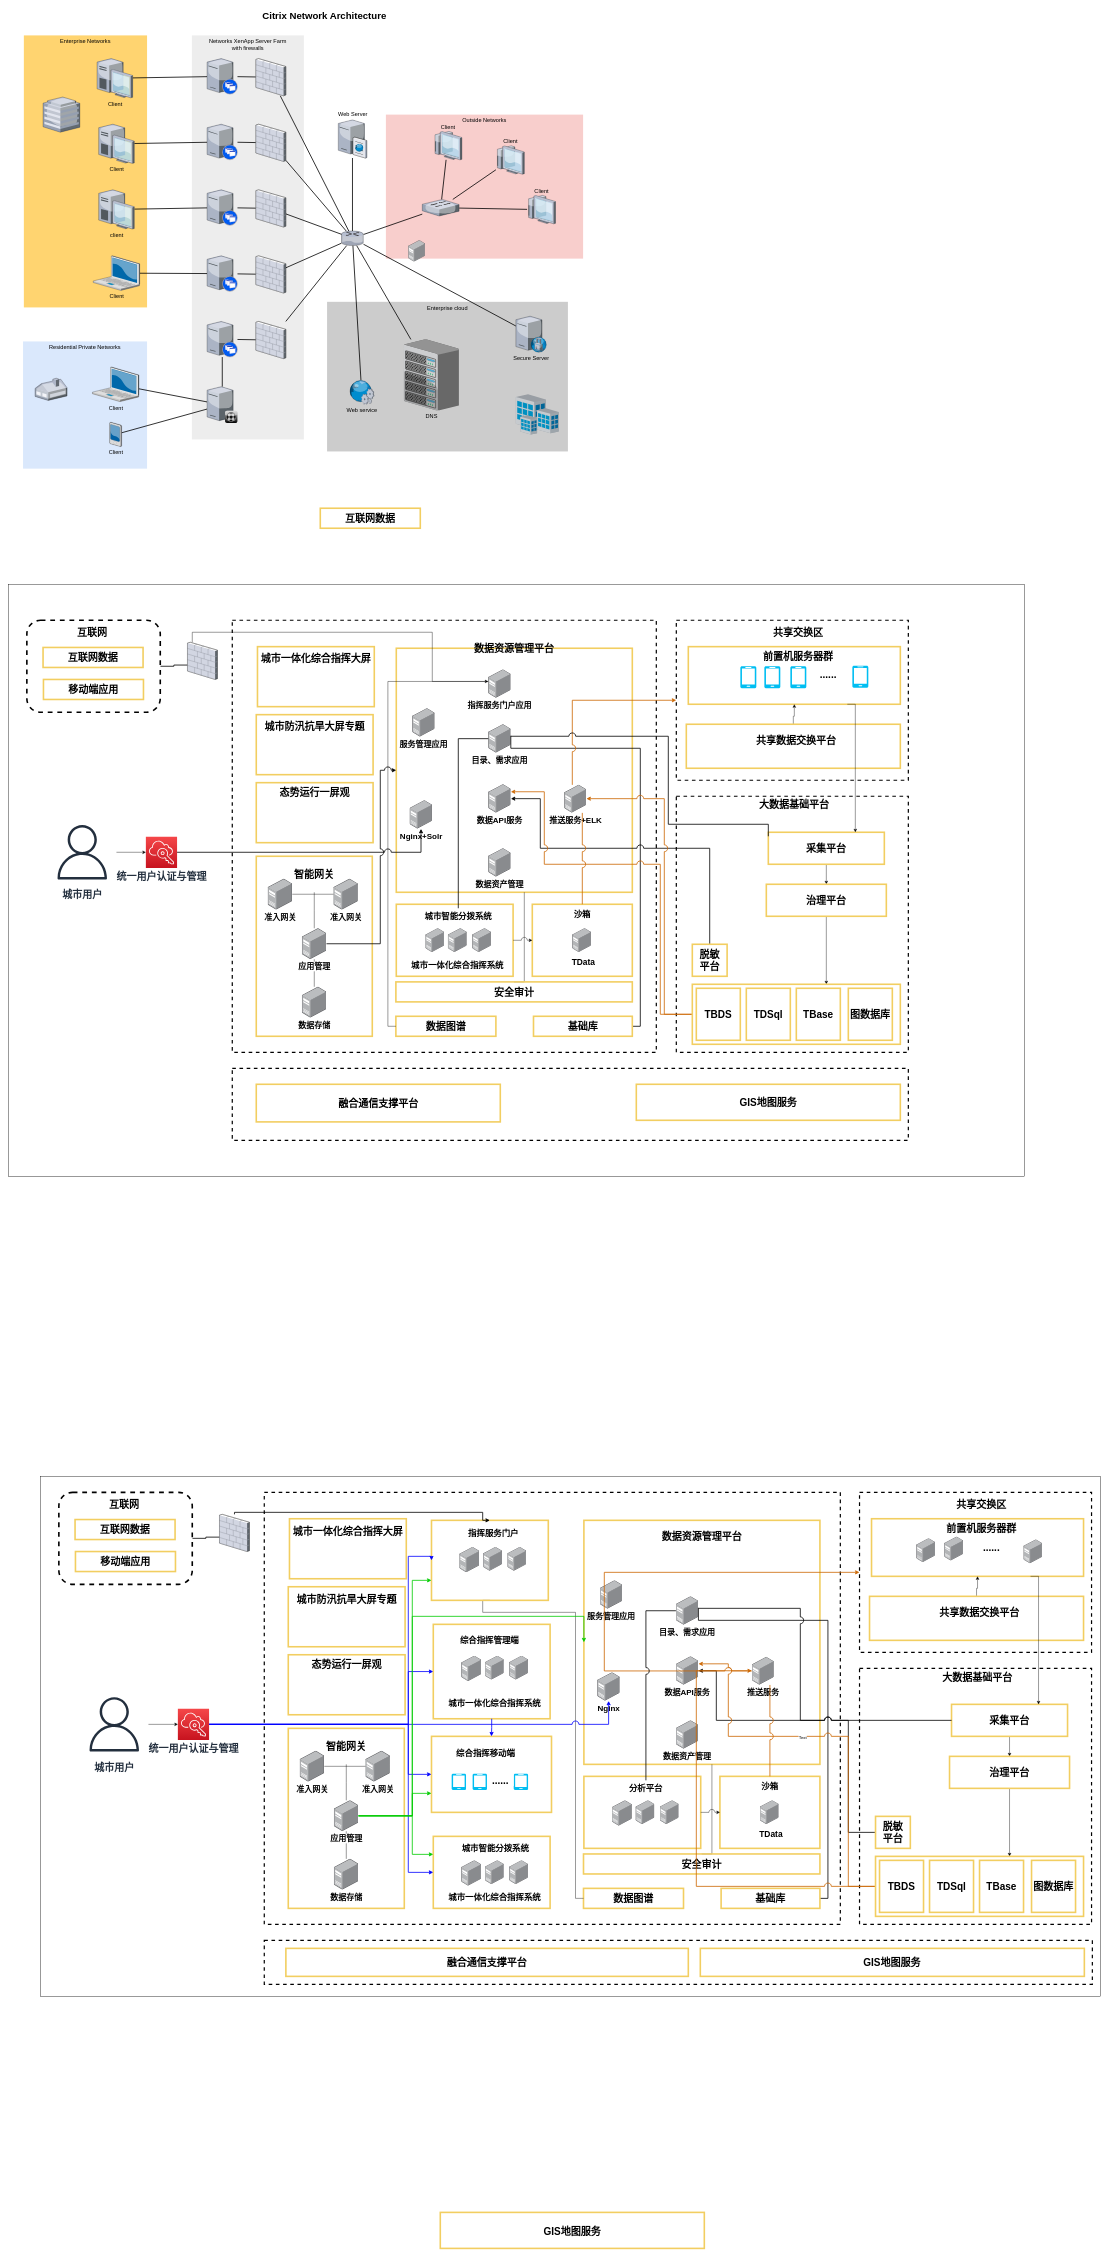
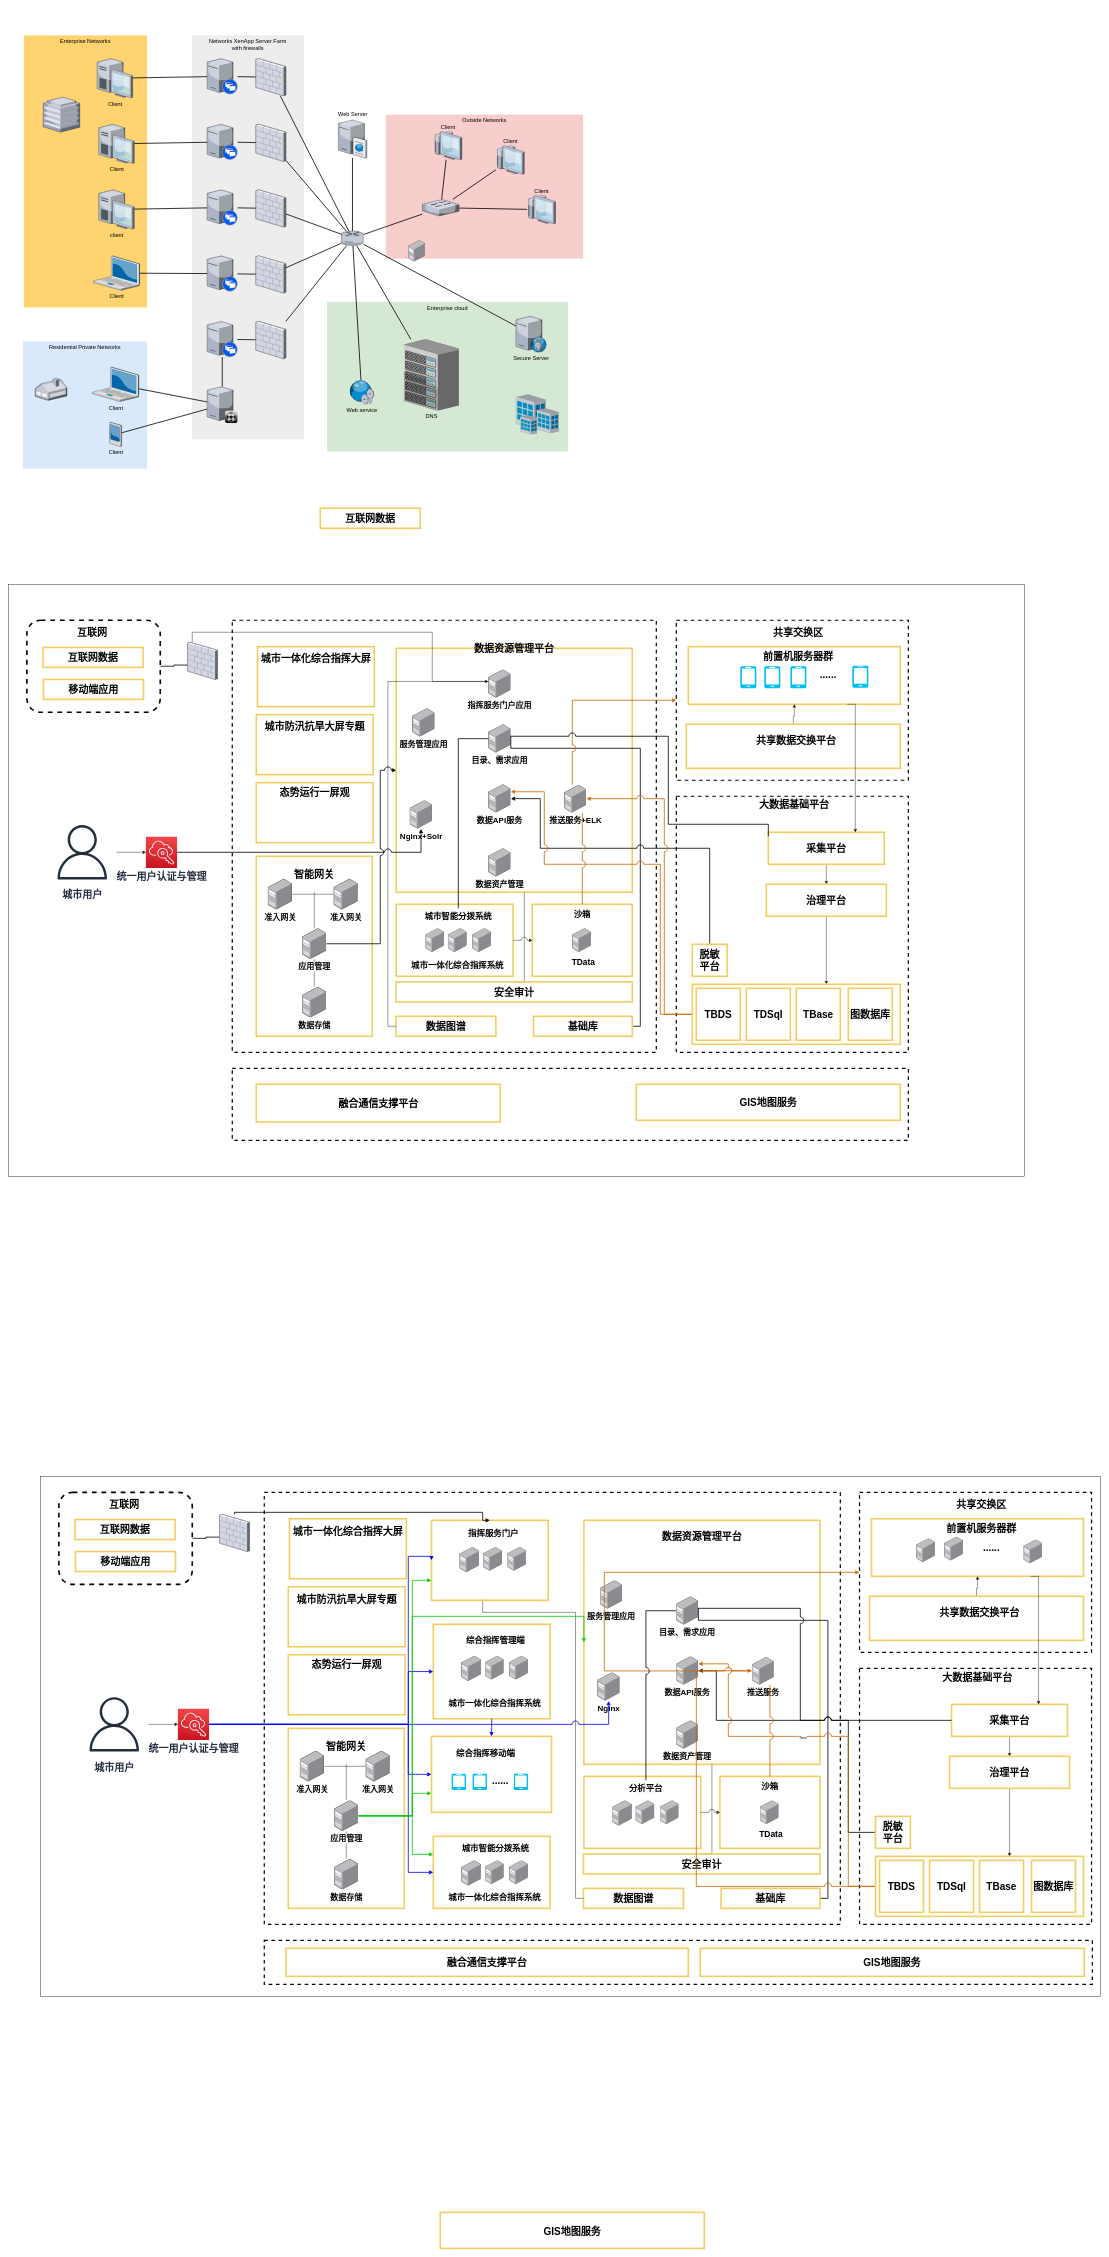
- <mxCell id="61" value="Citrix Network Architecture" style="text;strokeColor=none;fillColor=none;html=1;fontSize=24;fontStyle=1;verticalAlign=middle;align=center;" parent="1" vertex="1"><mxGeometry x="379" y="20" width="861" height="40" as="geometry" /></mxCell>
- <mxCell id="3" value="Enterprise cloud" style="whiteSpace=wrap;html=1;fillColor=#cccccc;fontSize=14;strokeColor=none;verticalAlign=top;" parent="1" vertex="1"><mxGeometry x="817" y="754" width="602" height="374" as="geometry" /></mxCell>
+ <mxCell id="3" value="Enterprise cloud" style="whiteSpace=wrap;html=1;fillColor=#d5e8d4;fontSize=14;strokeColor=none;verticalAlign=top;" parent="1" vertex="1"><mxGeometry x="817" y="754" width="602" height="374" as="geometry" /></mxCell>
- <mxCell id="261" value="&lt;b&gt;&lt;font&gt;&lt;font style=&quot;font-size: 21px&quot;&gt;综合指挥管理端&lt;/font&gt;&lt;br&gt;&lt;/font&gt;&lt;/b&gt;" style="whiteSpace=wrap;html=1;strokeWidth=4;fillColor=default;strokeColor=none;" parent="259" vertex="1"><mxGeometry x="15" y="13.111" width="250" height="49.822" as="geometry" /></mxCell>
+ <mxCell id="261" value="&lt;b&gt;&lt;font&gt;&lt;font style=&quot;font-size: 21px&quot;&gt;综合指挥管理端&lt;/font&gt;&lt;br&gt;&lt;/font&gt;&lt;/b&gt;" style="whiteSpace=wrap;html=1;strokeWidth=4;fillColor=default;strokeColor=none;" parent="259" vertex="1"><mxGeometry x="30" y="13.111" width="250" height="49.822" as="geometry" /></mxCell>
